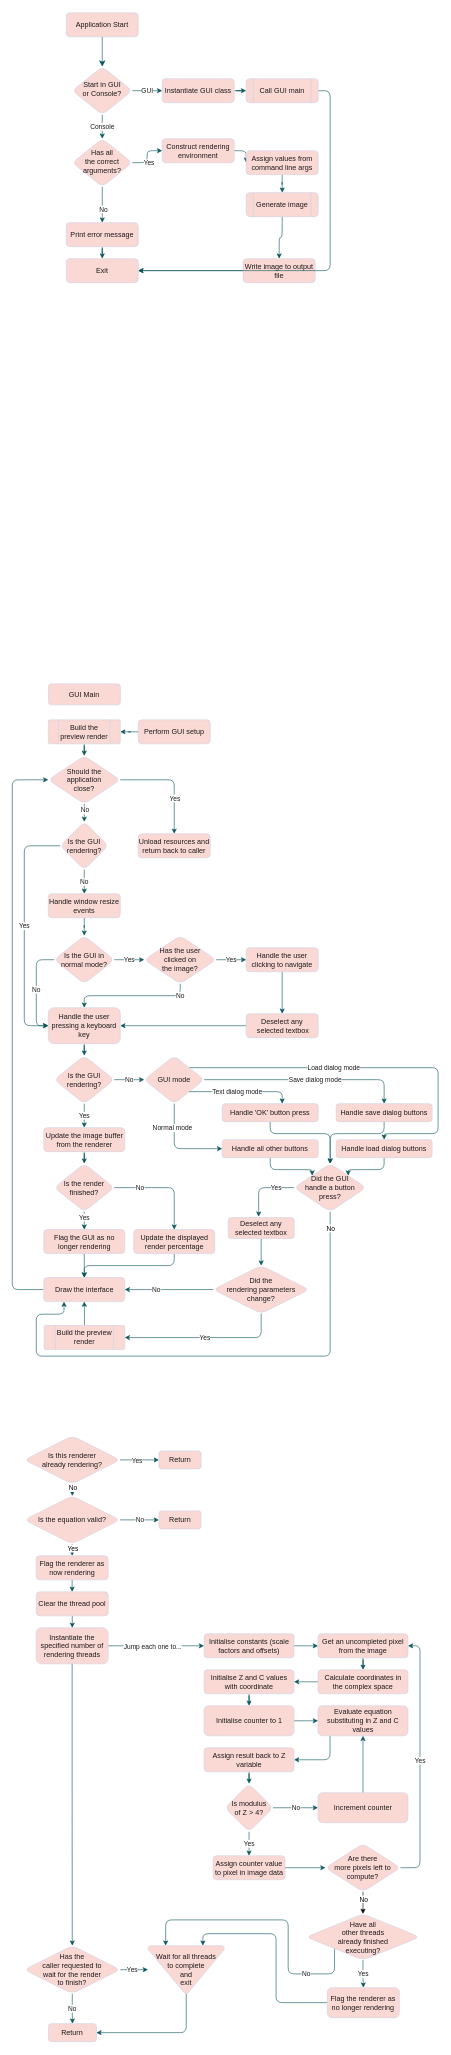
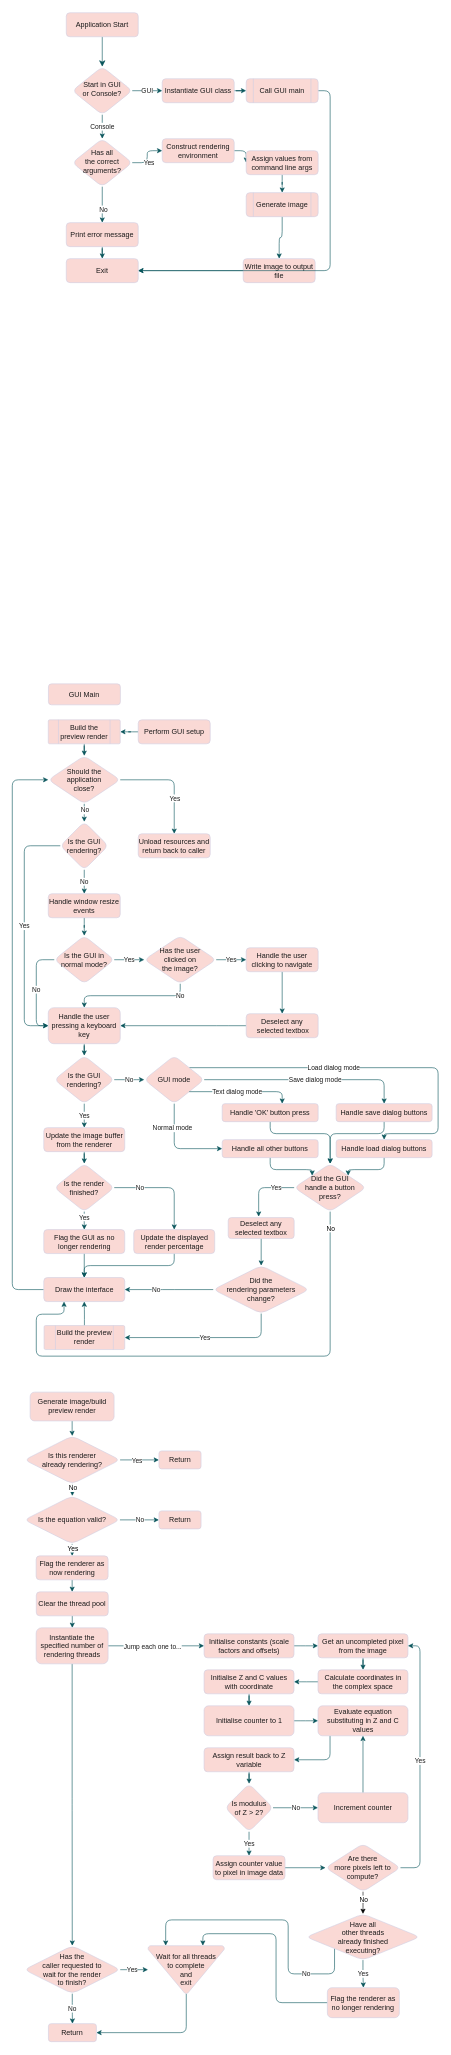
+ <mxCell id="101" value="Generate image/build preview render" style="rounded=1;whiteSpace=wrap;html=1;fillColor=#FAD9D5;strokeColor=#D0CEE2;fontColor=#1A1A1A;" parent="1" vertex="1"><mxGeometry x="49.75" y="2320" width="140" height="48" as="geometry" /></mxCell>
+ <mxCell id="100" value="" style="edgeStyle=orthogonalEdgeStyle;rounded=1;orthogonalLoop=1;jettySize=auto;html=1;fontColor=#1A1A1A;endArrow=classic;endFill=1;strokeColor=#09555B;" parent="1" source="101" target="106" edge="1"><mxGeometry relative="1" as="geometry" /></mxCell>
- <mxCell id="141" value="Is modulus &lt;br&gt;of Z &amp;gt; 4?" style="rhombus;whiteSpace=wrap;html=1;fillColor=#FAD9D5;strokeColor=#D0CEE2;fontColor=#1A1A1A;rounded=1;" parent="1" vertex="1"><mxGeometry x="374.75" y="2973" width="80" height="80" as="geometry" /></mxCell>
+ <mxCell id="141" value="Is modulus &lt;br&gt;of Z &amp;gt; 2?" style="rhombus;whiteSpace=wrap;html=1;fillColor=#FAD9D5;strokeColor=#D0CEE2;fontColor=#1A1A1A;rounded=1;" parent="1" vertex="1"><mxGeometry x="374.75" y="2973" width="80" height="80" as="geometry" /></mxCell>
